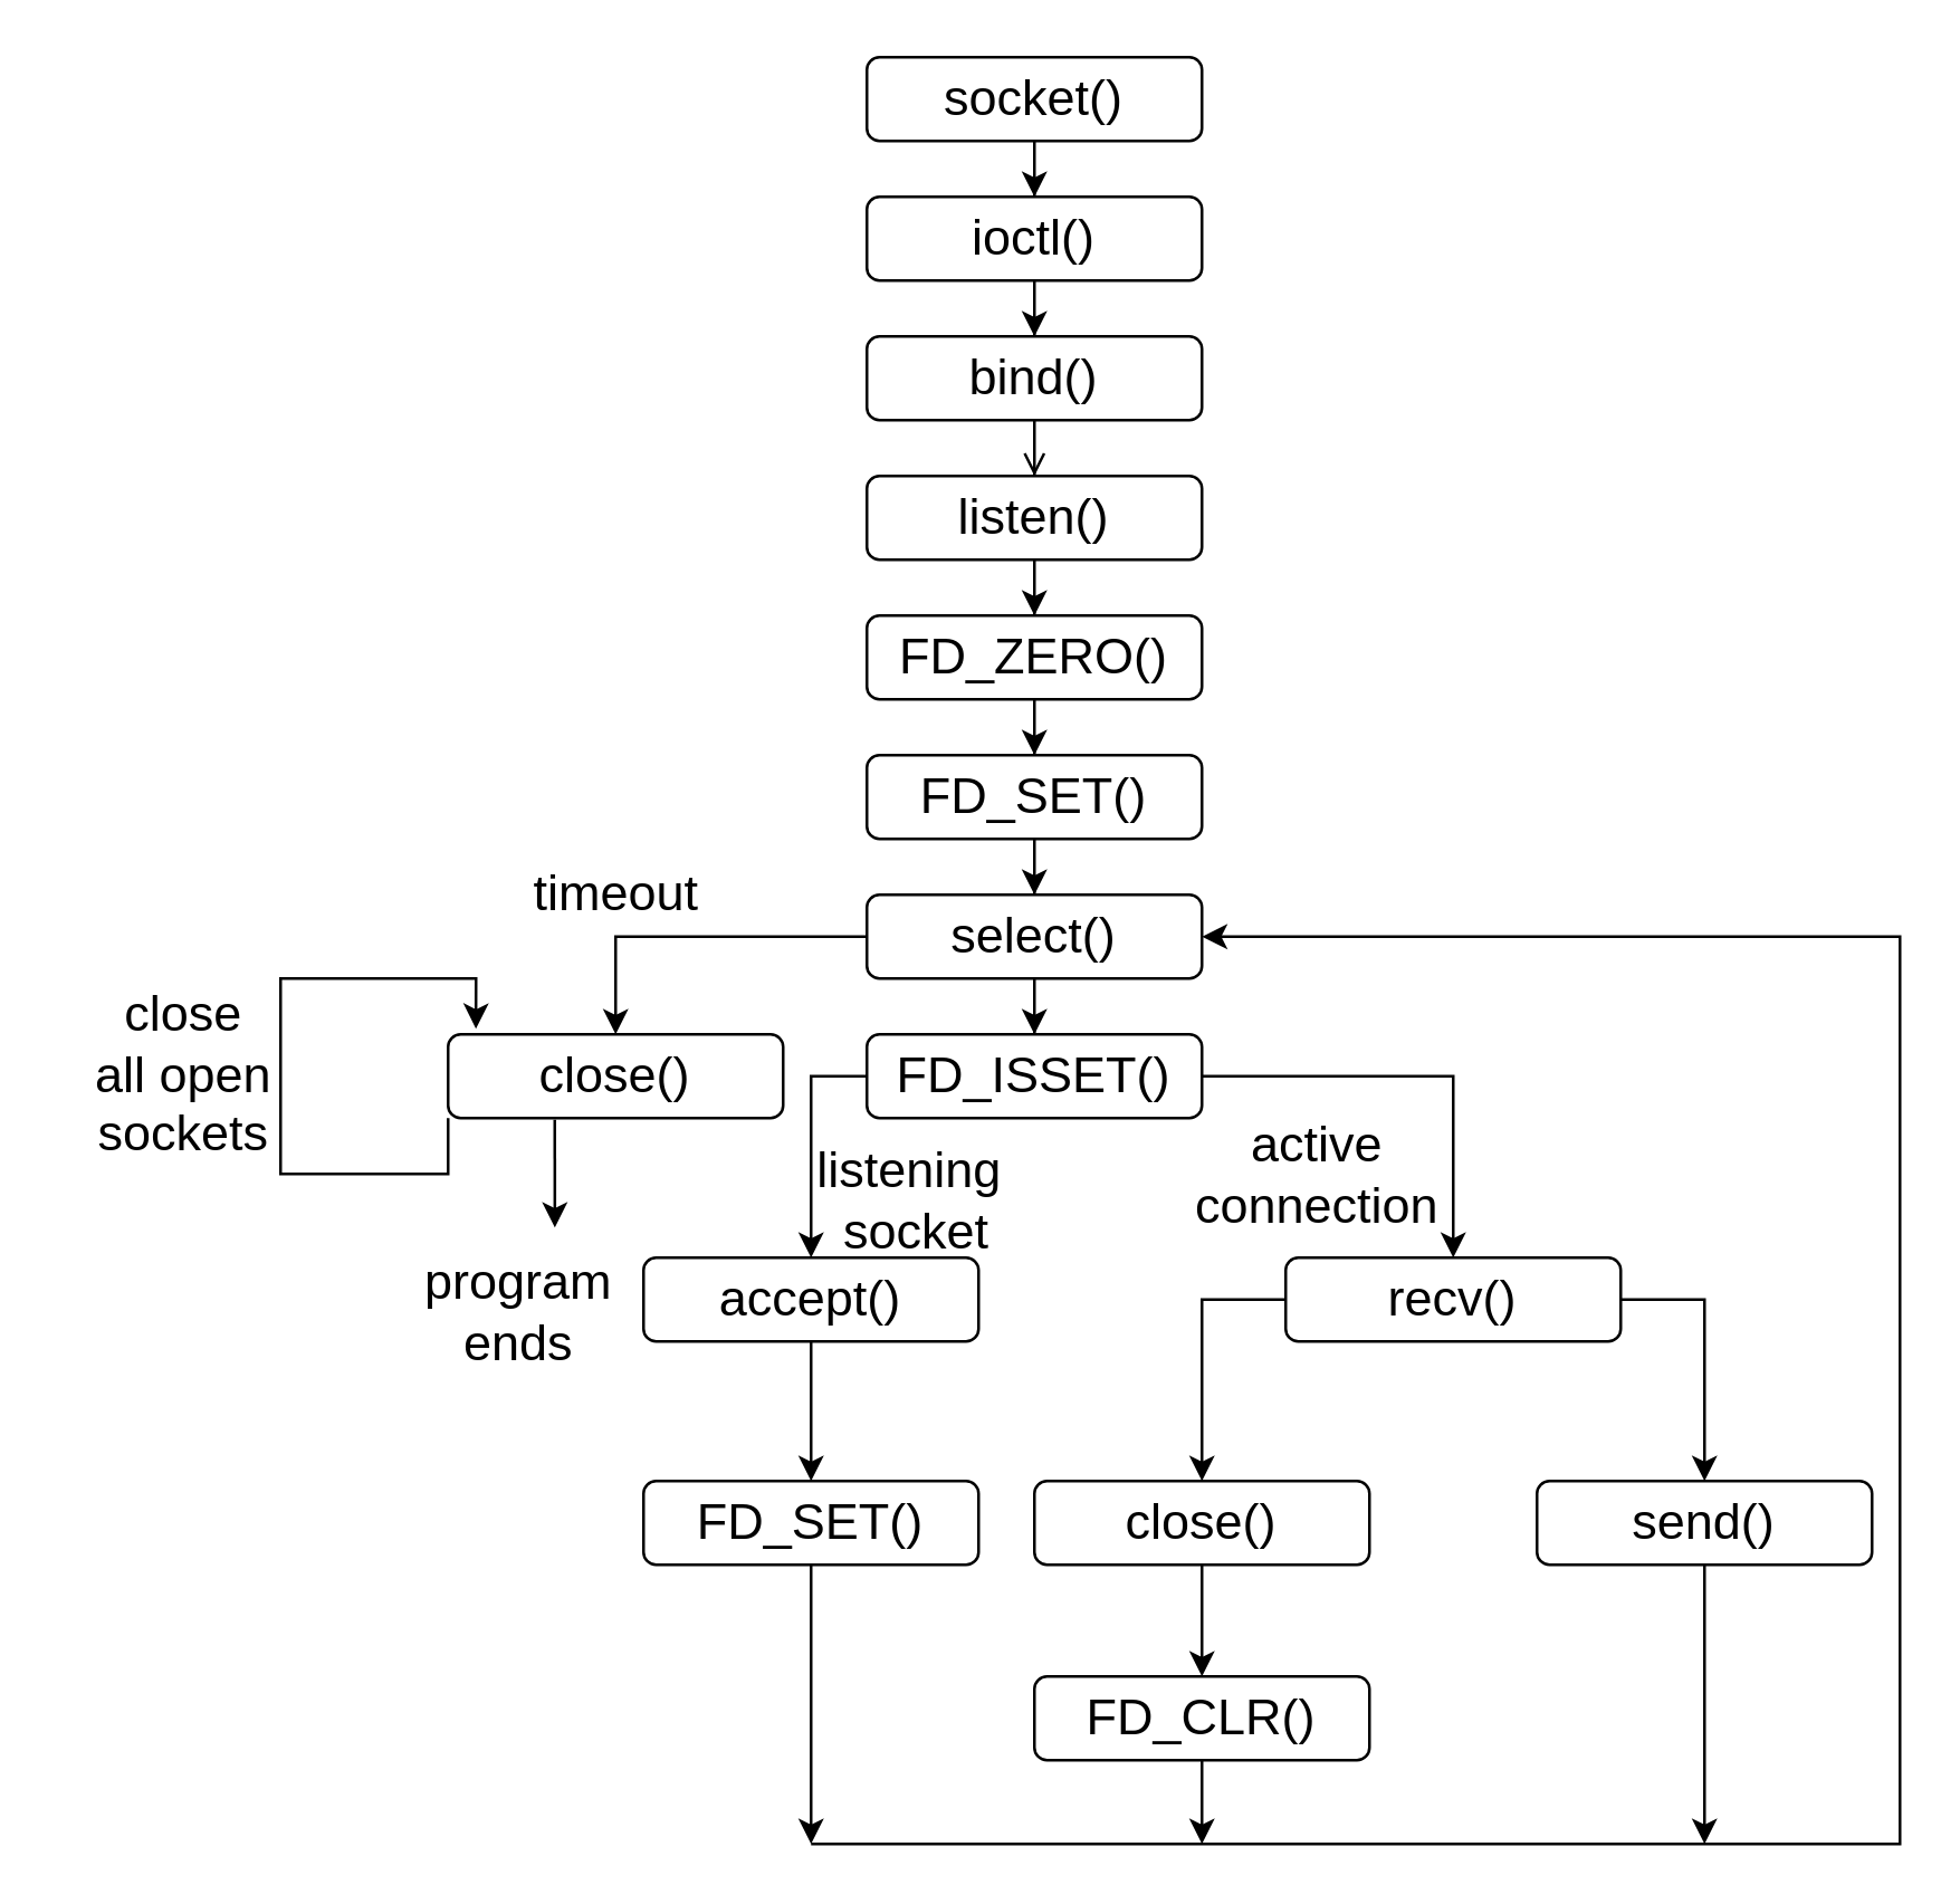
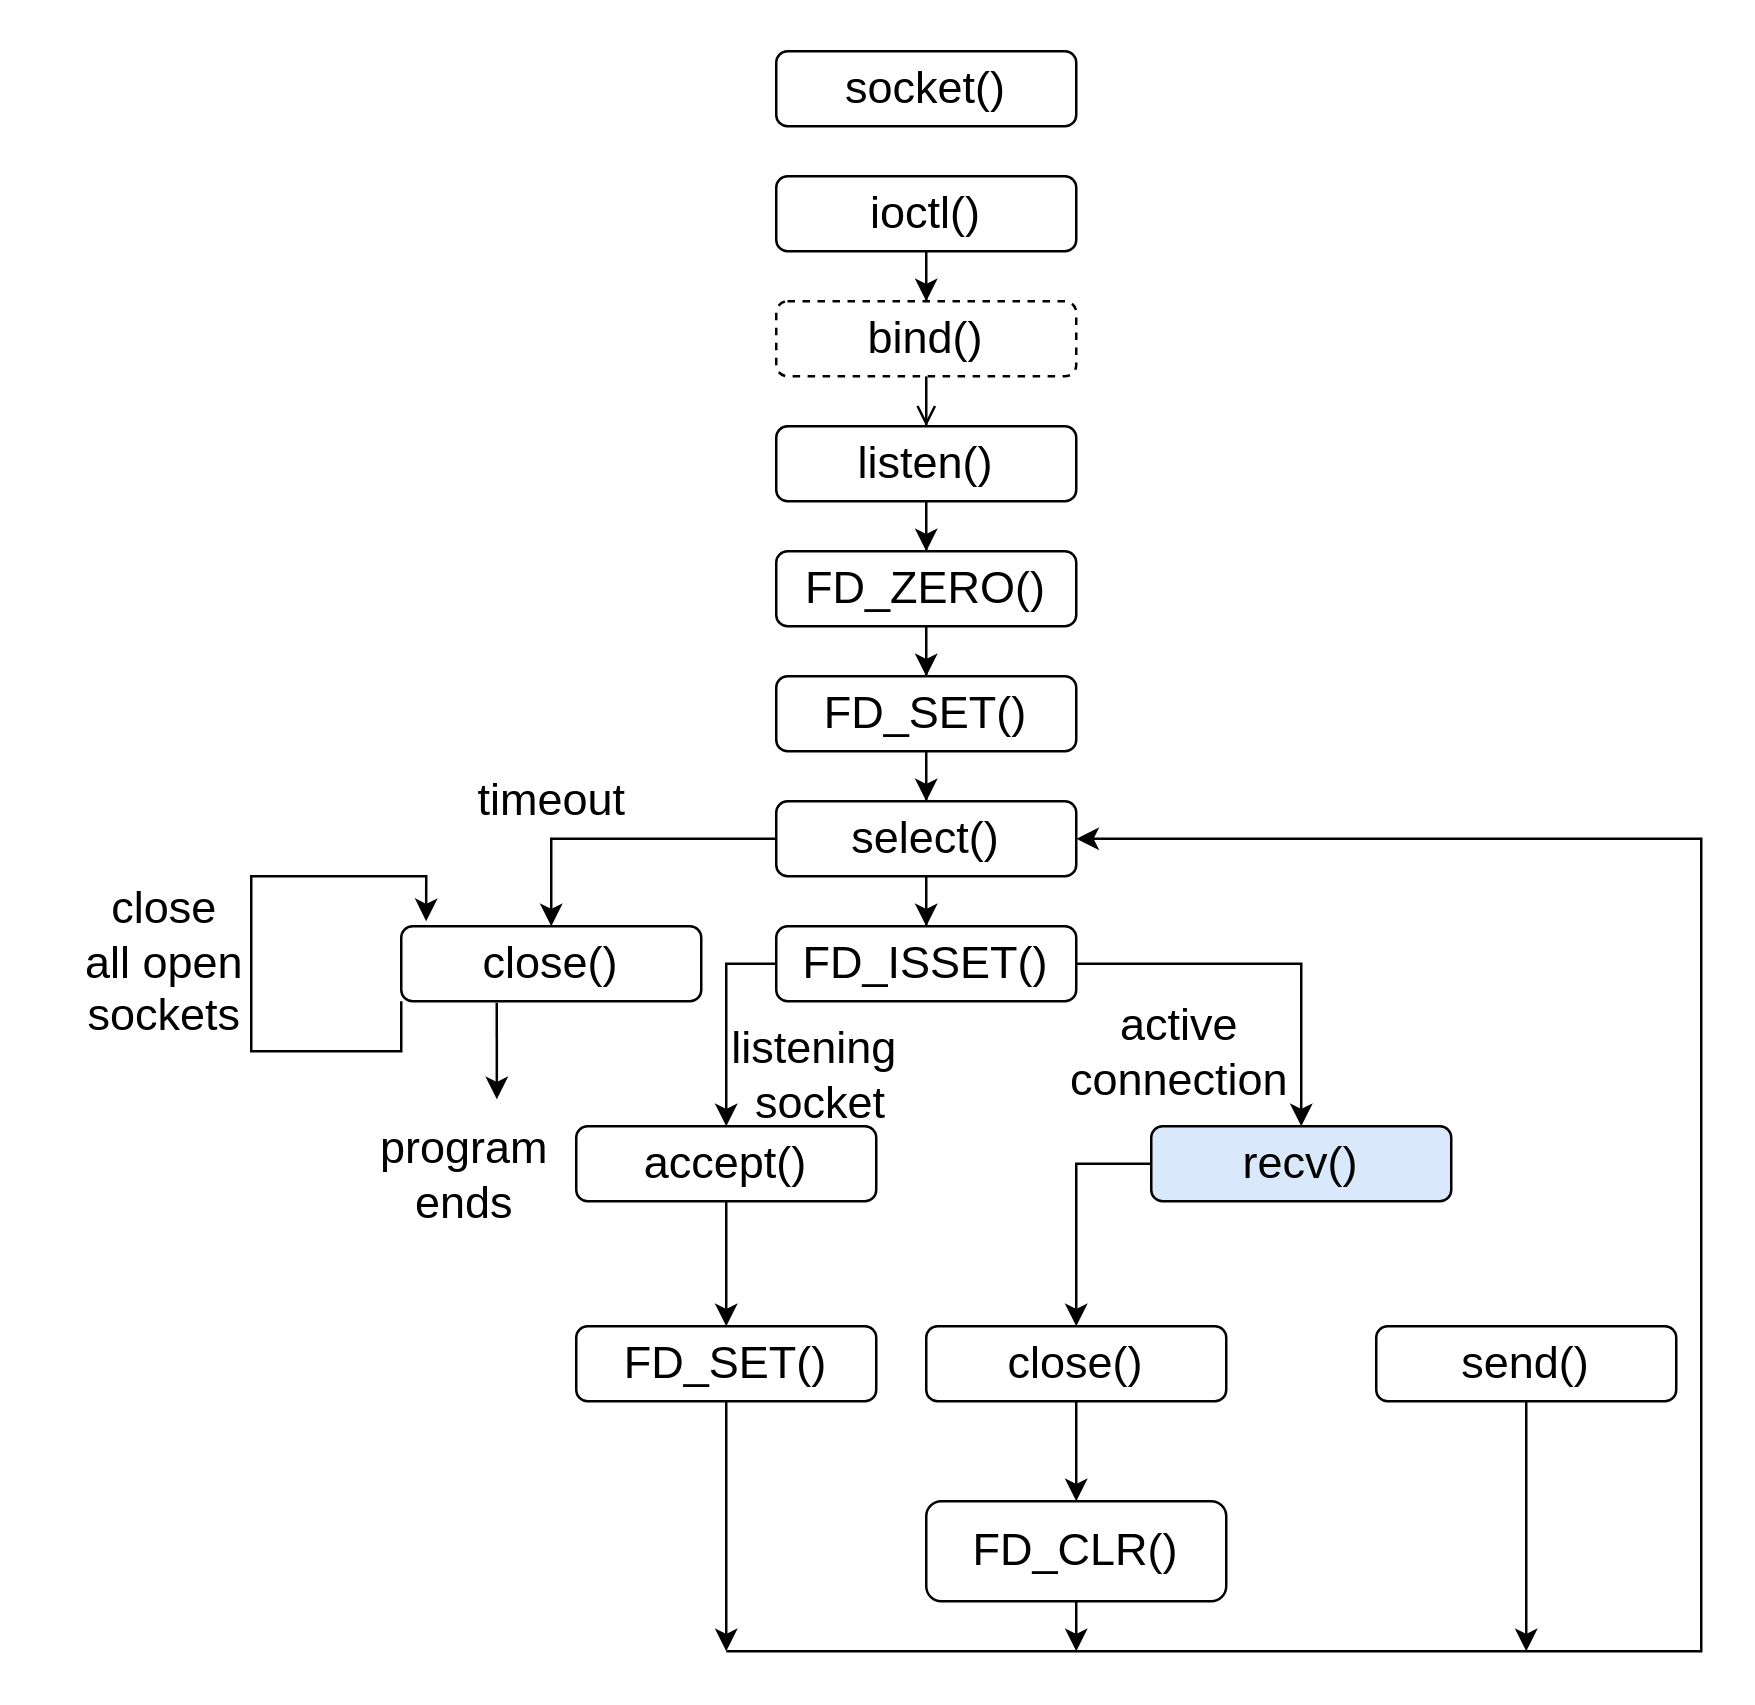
- <mxCell id="2" style="edgeStyle=orthogonalEdgeStyle;rounded=0;orthogonalLoop=1;jettySize=auto;html=1;entryX=0.5;entryY=0;entryDx=0;entryDy=0;fontSize=18;" parent="1" source="3" target="5" edge="1"><mxGeometry relative="1" as="geometry" /></mxCell>
- <mxCell id="7" value="&lt;font style=&quot;font-size: 18px;&quot;&gt;bind()&lt;/font&gt;" style="rounded=1;whiteSpace=wrap;html=1;" parent="1" vertex="1"><mxGeometry x="310" y="120" width="120" height="30" as="geometry" /></mxCell>
+ <mxCell id="7" value="&lt;font style=&quot;font-size: 18px;&quot;&gt;bind()&lt;/font&gt;" style="rounded=1;whiteSpace=wrap;html=1;dashed=1;" parent="1" vertex="1"><mxGeometry x="310" y="120" width="120" height="30" as="geometry" /></mxCell>
- <mxCell id="28" value="&lt;font style=&quot;font-size: 18px;&quot;&gt;recv()&lt;/font&gt;" style="rounded=1;whiteSpace=wrap;html=1;" parent="1" vertex="1"><mxGeometry x="460" y="450" width="120" height="30" as="geometry" /></mxCell>
+ <mxCell id="28" value="&lt;font style=&quot;font-size: 18px;&quot;&gt;recv()&lt;/font&gt;" style="rounded=1;whiteSpace=wrap;html=1;fillColor=#dae8fc;" parent="1" vertex="1"><mxGeometry x="460" y="450" width="120" height="30" as="geometry" /></mxCell>
- <mxCell id="27" style="edgeStyle=orthogonalEdgeStyle;rounded=0;orthogonalLoop=1;jettySize=auto;html=1;entryX=0.5;entryY=0;entryDx=0;entryDy=0;fontSize=18;" parent="1" source="28" target="36" edge="1"><mxGeometry relative="1" as="geometry"><Array as="points"><mxPoint x="610" y="465" /></Array></mxGeometry></mxCell>
- <mxCell id="34" value="&lt;font style=&quot;font-size: 18px;&quot;&gt;FD_CLR()&lt;/font&gt;" style="rounded=1;whiteSpace=wrap;html=1;" parent="1" vertex="1"><mxGeometry x="370" y="600" width="120" height="30" as="geometry" /></mxCell>
+ <mxCell id="34" value="&lt;font style=&quot;font-size: 18px;&quot;&gt;FD_CLR()&lt;/font&gt;" style="rounded=1;whiteSpace=wrap;html=1;" parent="1" vertex="1"><mxGeometry x="370" y="600" width="120" height="40" as="geometry" /></mxCell>
